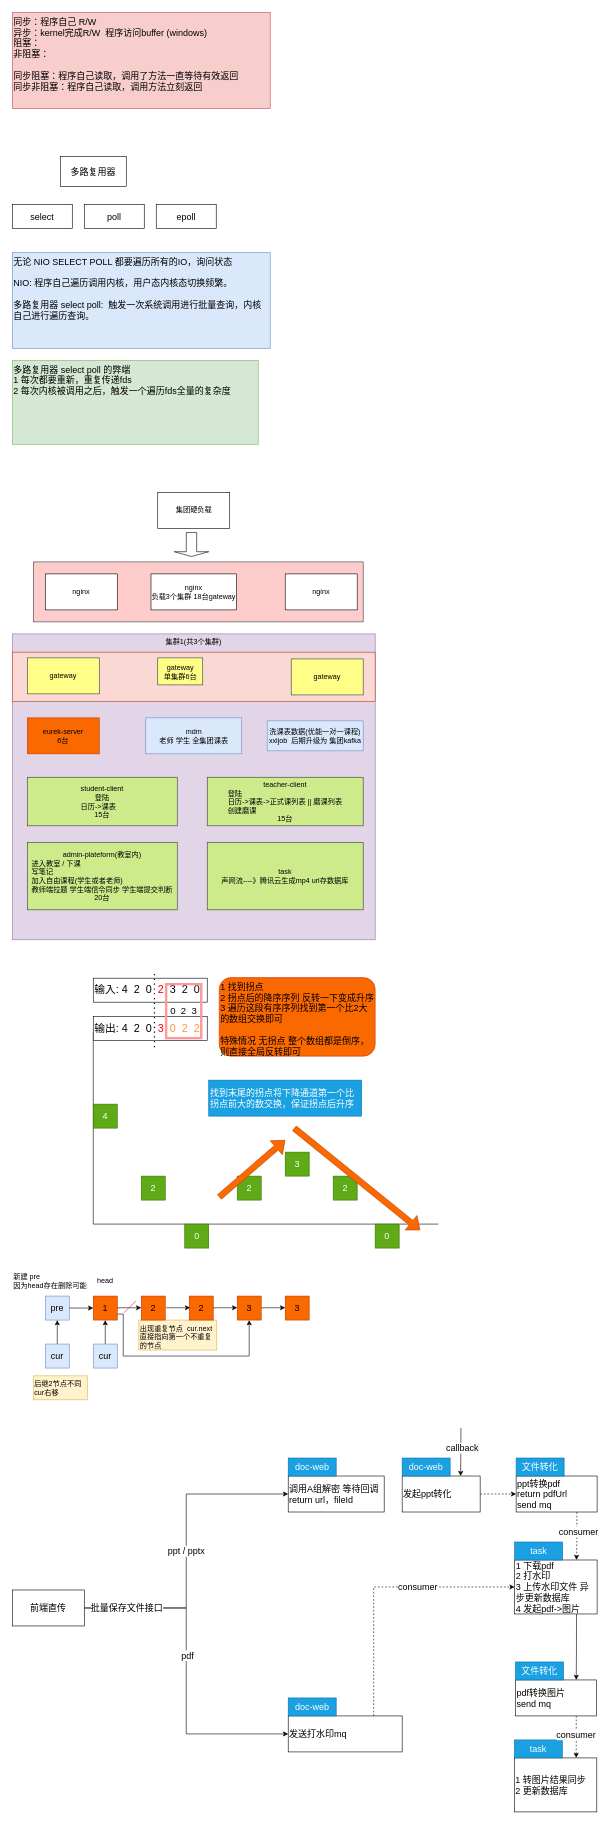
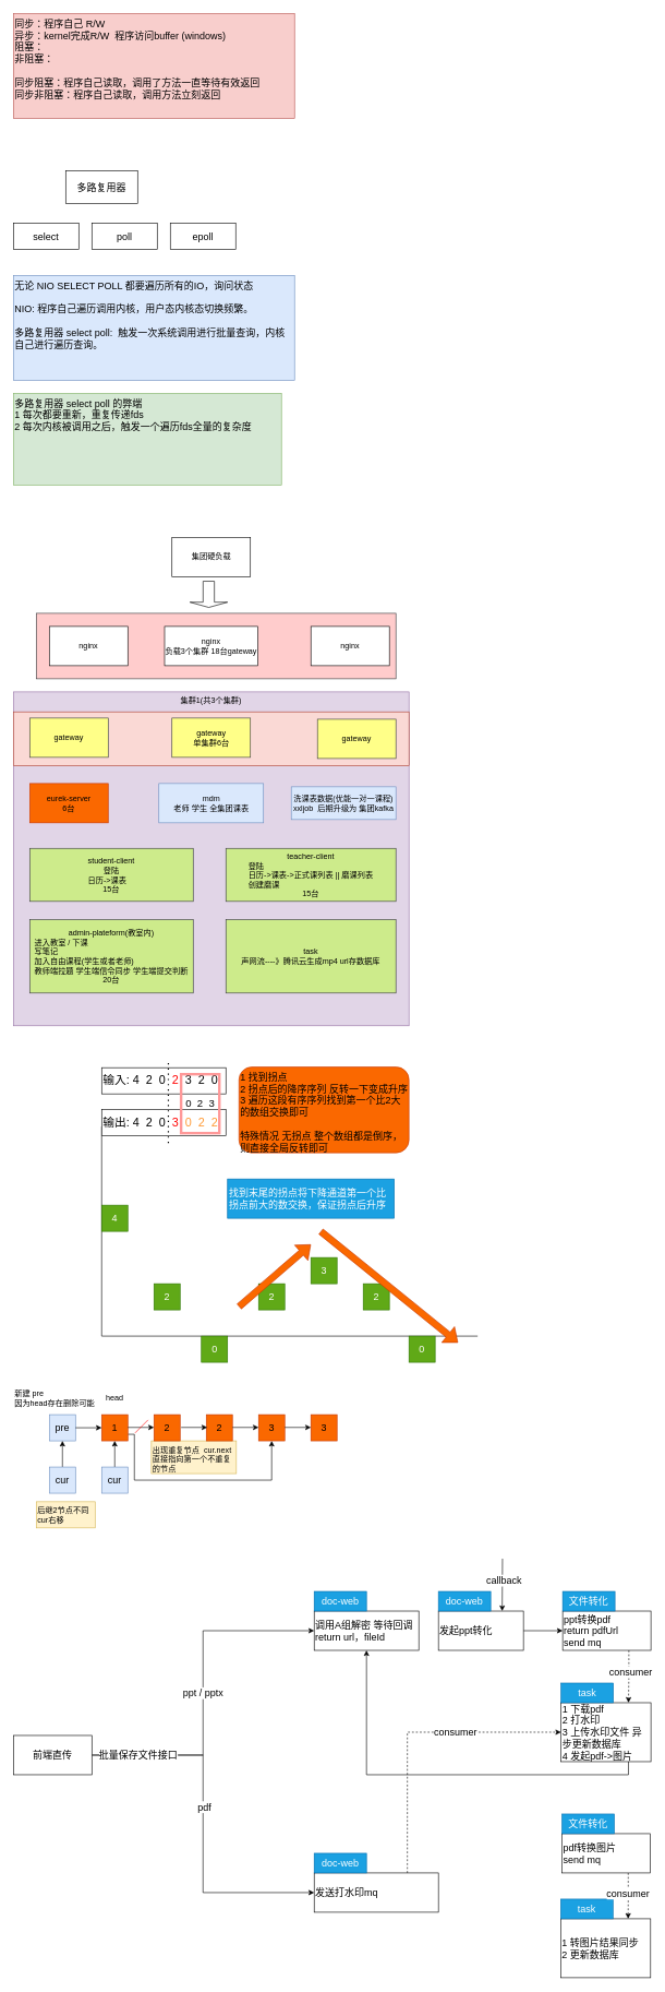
- <mxCell id="18" value="gateway&lt;br&gt;单集群6台" style="rounded=0;whiteSpace=wrap;html=1;align=center;fillColor=#ffff88;strokeColor=#36393d;" parent="1" vertex="1"><mxGeometry x="262.5" y="1096" width="75" height="45" as="geometry" /></mxCell>
+ <mxCell id="18" value="gateway&lt;br&gt;单集群6台" style="rounded=0;whiteSpace=wrap;html=1;align=center;fillColor=#ffff88;strokeColor=#36393d;" parent="1" vertex="1"><mxGeometry x="262.5" y="1096" width="120" height="60" as="geometry" /></mxCell>
- <mxCell id="80" style="edgeStyle=orthogonalEdgeStyle;rounded=0;orthogonalLoop=1;jettySize=auto;html=1;exitX=1;exitY=0.5;exitDx=0;exitDy=0;fontSize=15;startArrow=none;startFill=0;endArrow=classic;endFill=1;dashed=1;" parent="1" source="81" target="79" edge="1"><mxGeometry relative="1" as="geometry" /></mxCell>
+ <mxCell id="80" style="edgeStyle=orthogonalEdgeStyle;rounded=0;orthogonalLoop=1;jettySize=auto;html=1;exitX=1;exitY=0.5;exitDx=0;exitDy=0;fontSize=15;startArrow=none;startFill=0;endArrow=classic;endFill=1;" parent="1" source="81" target="79" edge="1"><mxGeometry relative="1" as="geometry" /></mxCell>
- <mxCell id="86" style="edgeStyle=orthogonalEdgeStyle;rounded=0;orthogonalLoop=1;jettySize=auto;html=1;exitX=0.75;exitY=1;exitDx=0;exitDy=0;entryX=0.75;entryY=0;entryDx=0;entryDy=0;fontSize=15;startArrow=none;startFill=0;endArrow=classic;endFill=1;" parent="1" source="87" target="93" edge="1"><mxGeometry relative="1" as="geometry" /></mxCell>
+ <mxCell id="86" style="edgeStyle=orthogonalEdgeStyle;rounded=0;orthogonalLoop=1;jettySize=auto;html=1;exitX=0.75;exitY=1;exitDx=0;exitDy=0;fontSize=15;startArrow=none;startFill=0;endArrow=classic;endFill=1;" parent="1" source="87" target="71" edge="1"><mxGeometry relative="1" as="geometry" /></mxCell>
